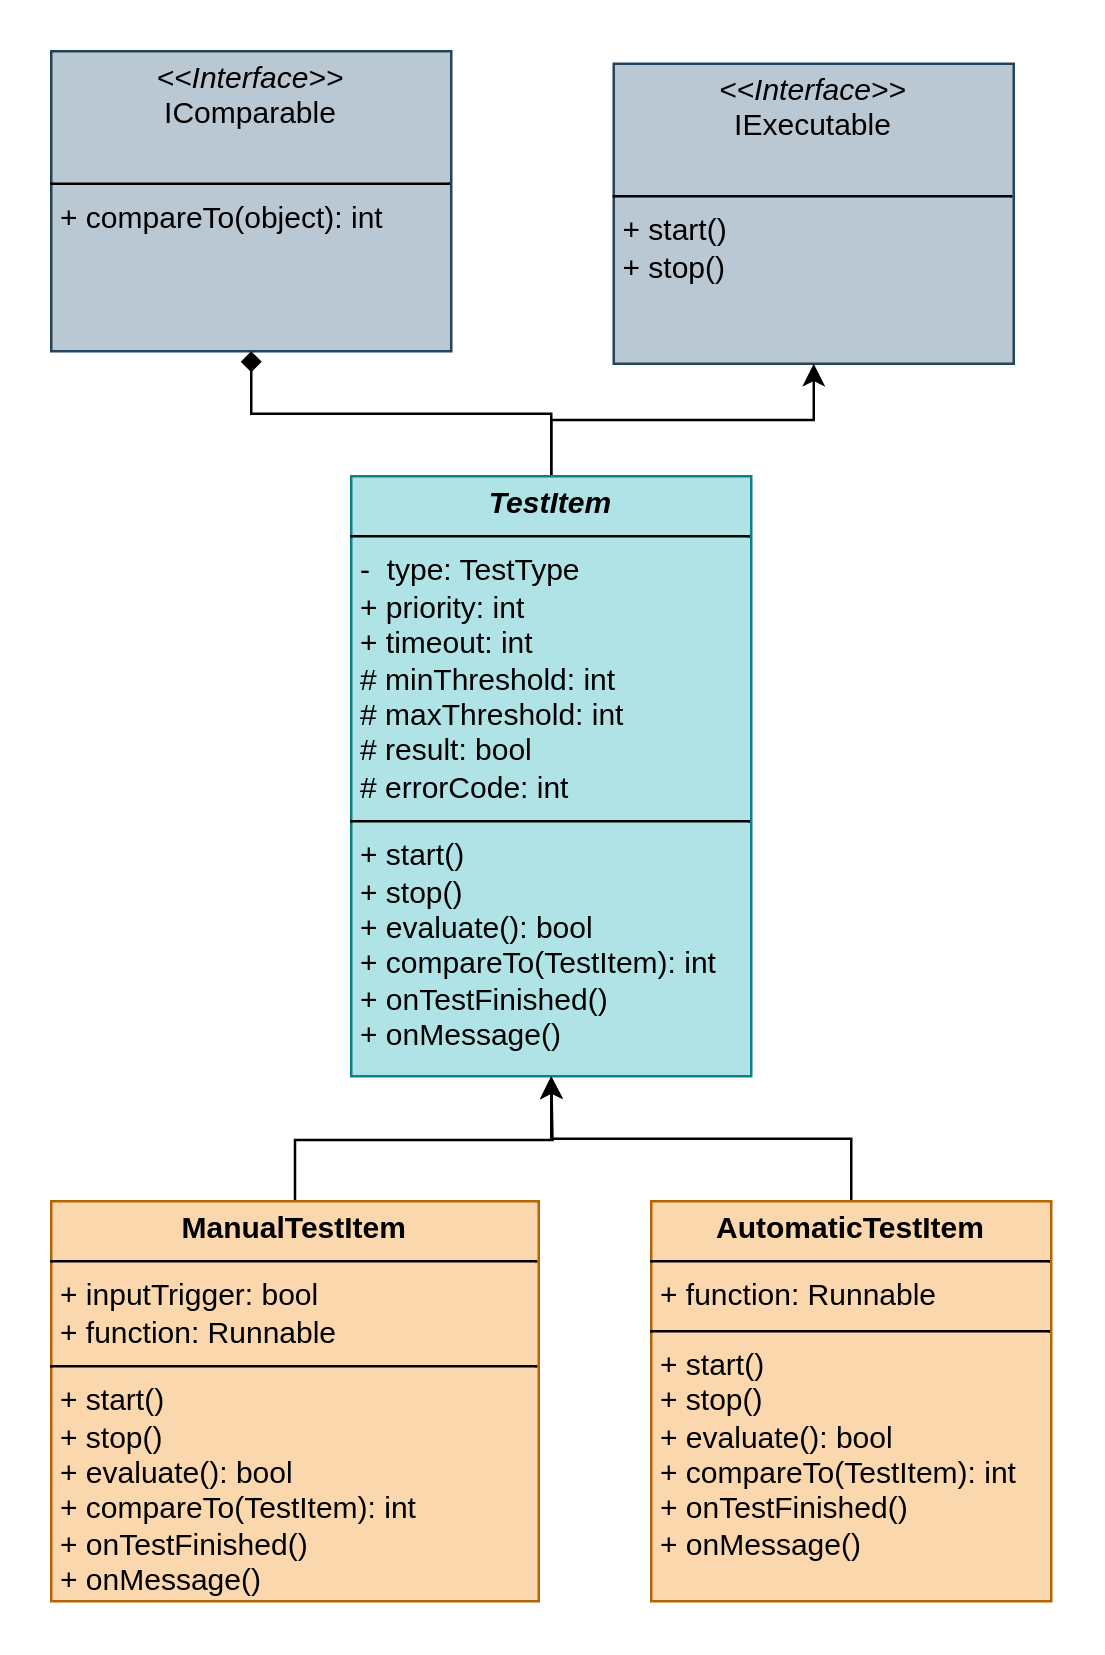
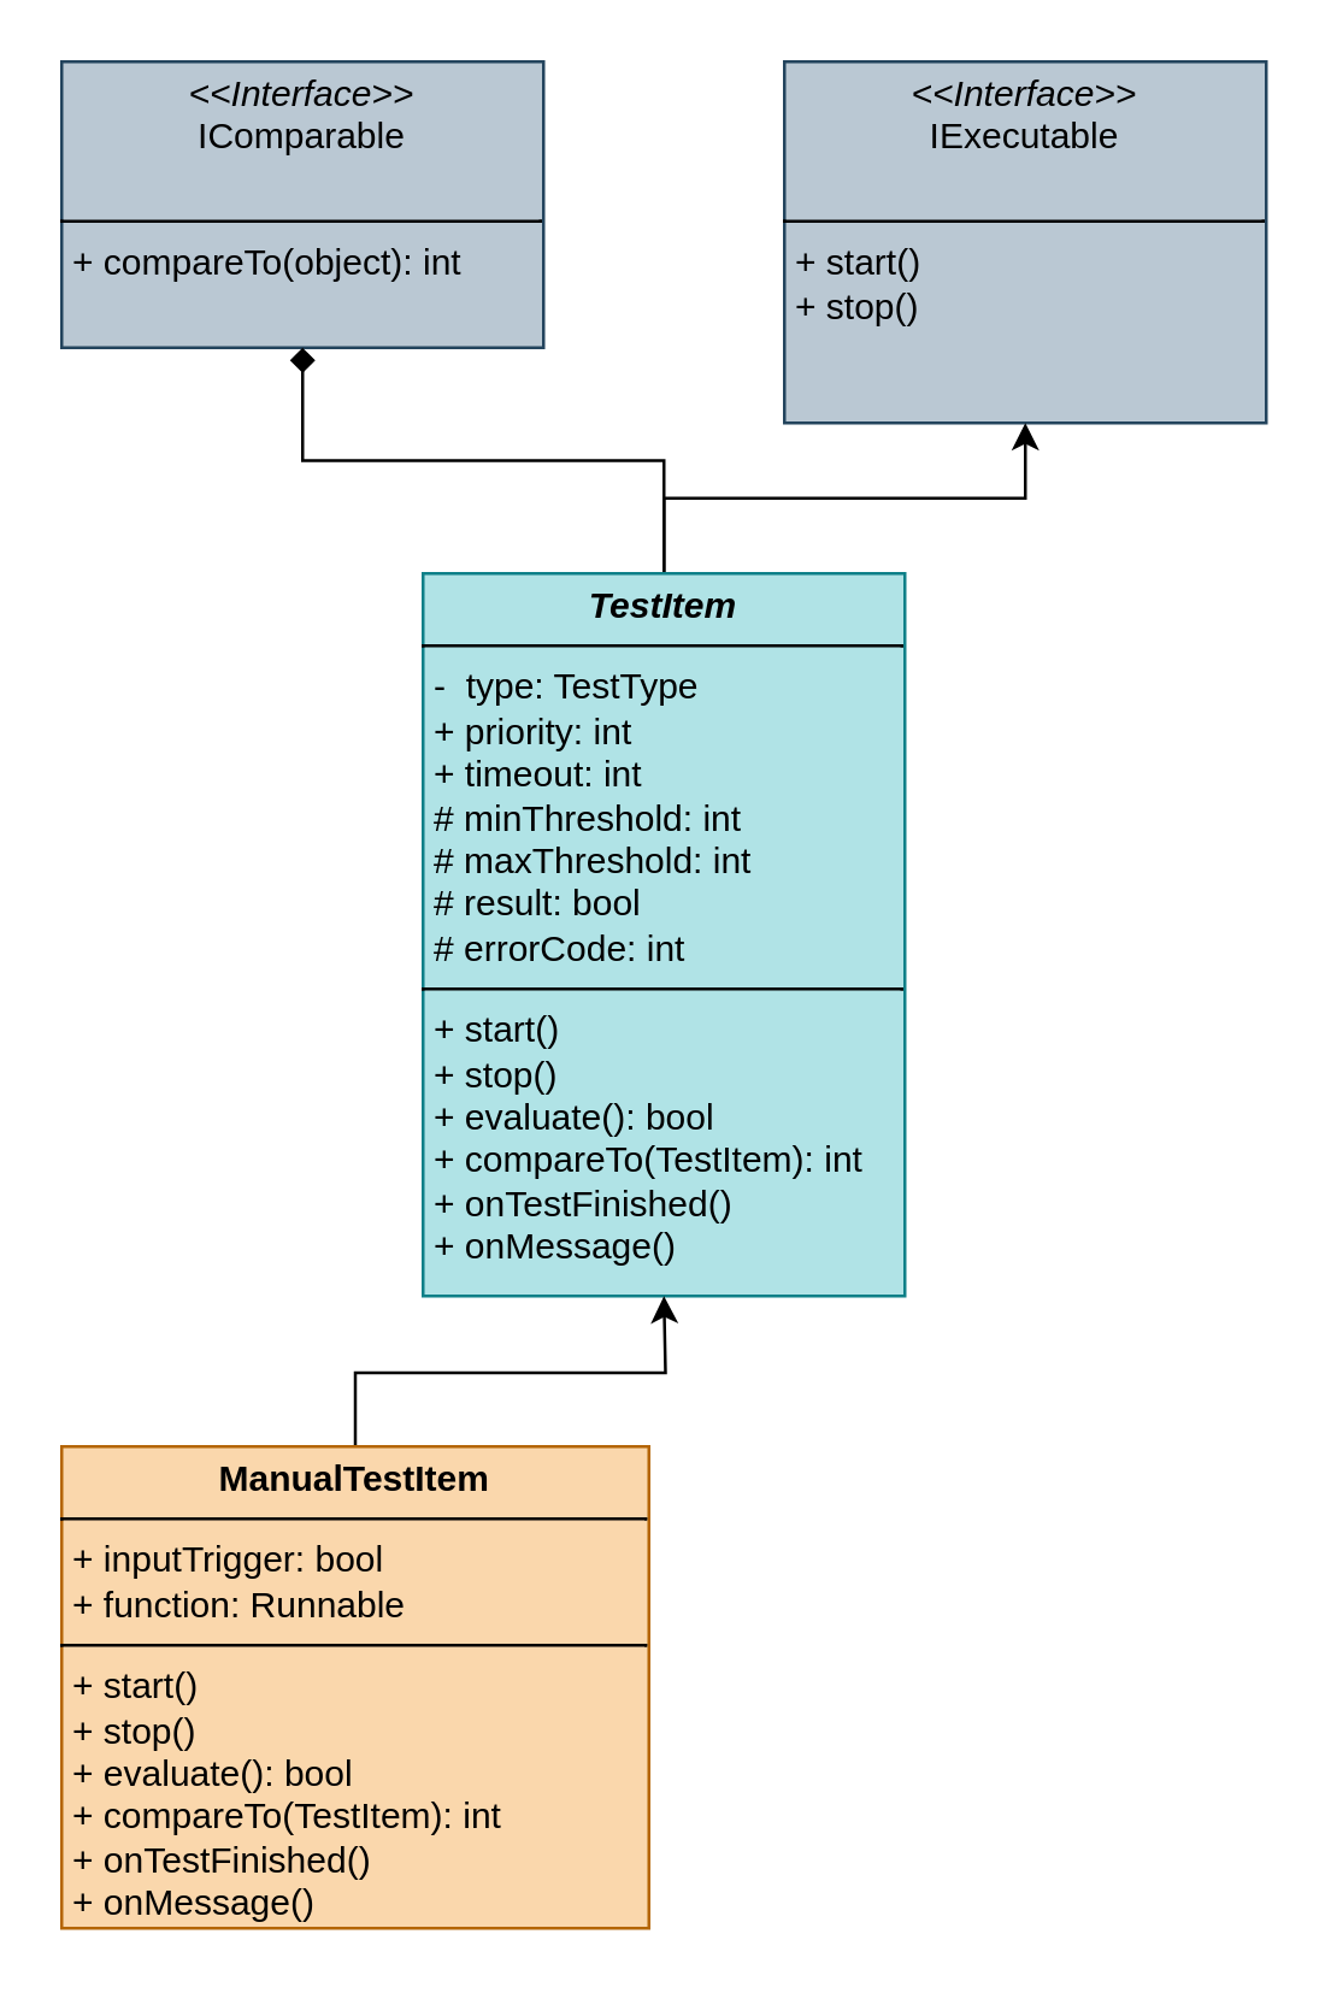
- <mxCell id="2" value="&lt;p style=&quot;margin:0px;margin-top:4px;text-align:center;&quot;&gt;&lt;i&gt;&amp;lt;&amp;lt;Interface&amp;gt;&amp;gt;&lt;/i&gt;&lt;br&gt;IComparable&lt;br&gt;&lt;/p&gt;&lt;p style=&quot;margin:0px;margin-left:4px;&quot;&gt;&lt;br&gt;&lt;/p&gt;&lt;hr size=&quot;1&quot; style=&quot;border-style:solid;&quot;&gt;&lt;p style=&quot;margin:0px;margin-left:4px;&quot;&gt;+ compareTo(object): int&lt;br&gt;&lt;/p&gt;" style="verticalAlign=top;align=left;overflow=fill;html=1;whiteSpace=wrap;fillColor=#bac8d3;strokeColor=#23445d;rounded=0;" parent="1" vertex="1"><mxGeometry x="20" y="20" width="160" height="120" as="geometry" /></mxCell>
+ <mxCell id="2" value="&lt;p style=&quot;margin:0px;margin-top:4px;text-align:center;&quot;&gt;&lt;i&gt;&amp;lt;&amp;lt;Interface&amp;gt;&amp;gt;&lt;/i&gt;&lt;br&gt;IComparable&lt;br&gt;&lt;/p&gt;&lt;p style=&quot;margin:0px;margin-left:4px;&quot;&gt;&lt;br&gt;&lt;/p&gt;&lt;hr size=&quot;1&quot; style=&quot;border-style:solid;&quot;&gt;&lt;p style=&quot;margin:0px;margin-left:4px;&quot;&gt;+ compareTo(object): int&lt;br&gt;&lt;/p&gt;" style="verticalAlign=top;align=left;overflow=fill;html=1;whiteSpace=wrap;fillColor=#bac8d3;strokeColor=#23445d;rounded=0;" parent="1" vertex="1"><mxGeometry x="20" y="20" width="160" height="95" as="geometry" /></mxCell>
- <mxCell id="3" value="&lt;p style=&quot;margin:0px;margin-top:4px;text-align:center;&quot;&gt;&lt;i&gt;&amp;lt;&amp;lt;Interface&amp;gt;&amp;gt;&lt;/i&gt;&lt;br&gt;IExecutable&lt;br&gt;&lt;/p&gt;&lt;p style=&quot;margin:0px;margin-left:4px;&quot;&gt;&lt;br&gt;&lt;/p&gt;&lt;hr size=&quot;1&quot; style=&quot;border-style:solid;&quot;&gt;&lt;p style=&quot;margin:0px;margin-left:4px;&quot;&gt;+ start()&lt;br&gt;&lt;/p&gt;&lt;p style=&quot;margin:0px;margin-left:4px;&quot;&gt;+ stop()&lt;/p&gt;" style="verticalAlign=top;align=left;overflow=fill;html=1;whiteSpace=wrap;fillColor=#bac8d3;strokeColor=#23445d;rounded=0;" parent="1" vertex="1"><mxGeometry x="245" y="25" width="160" height="120" as="geometry" /></mxCell>
+ <mxCell id="3" value="&lt;p style=&quot;margin:0px;margin-top:4px;text-align:center;&quot;&gt;&lt;i&gt;&amp;lt;&amp;lt;Interface&amp;gt;&amp;gt;&lt;/i&gt;&lt;br&gt;IExecutable&lt;br&gt;&lt;/p&gt;&lt;p style=&quot;margin:0px;margin-left:4px;&quot;&gt;&lt;br&gt;&lt;/p&gt;&lt;hr size=&quot;1&quot; style=&quot;border-style:solid;&quot;&gt;&lt;p style=&quot;margin:0px;margin-left:4px;&quot;&gt;+ start()&lt;br&gt;&lt;/p&gt;&lt;p style=&quot;margin:0px;margin-left:4px;&quot;&gt;+ stop()&lt;/p&gt;" style="verticalAlign=top;align=left;overflow=fill;html=1;whiteSpace=wrap;fillColor=#bac8d3;strokeColor=#23445d;rounded=0;" parent="1" vertex="1"><mxGeometry x="260" y="20" width="160" height="120" as="geometry" /></mxCell>
- <mxCell id="9" style="edgeStyle=orthogonalEdgeStyle;rounded=0;orthogonalLoop=1;jettySize=auto;html=1;exitX=0.5;exitY=0;exitDx=0;exitDy=0;entryX=0.5;entryY=1;entryDx=0;entryDy=0;" parent="1" source="10" target="6" edge="1"><mxGeometry relative="1" as="geometry" /></mxCell>
- <mxCell id="10" value="&lt;p style=&quot;margin:0px;margin-top:4px;text-align:center;&quot;&gt;&lt;b&gt;AutomaticTestItem&lt;/b&gt;&lt;/p&gt;&lt;hr size=&quot;1&quot; style=&quot;border-style:solid;&quot;&gt;&lt;p style=&quot;margin:0px;margin-left:4px;&quot;&gt;+ function: Runnable&lt;/p&gt;&lt;hr size=&quot;1&quot; style=&quot;border-style:solid;&quot;&gt;&lt;p style=&quot;margin:0px;margin-left:4px;&quot;&gt;+ start()&lt;/p&gt;&lt;p style=&quot;margin:0px;margin-left:4px;&quot;&gt;+ stop()&lt;/p&gt;&lt;p style=&quot;margin:0px;margin-left:4px;&quot;&gt;+ evaluate(): bool&lt;/p&gt;&lt;p style=&quot;margin:0px;margin-left:4px;&quot;&gt;+ compareTo(TestItem): int&lt;/p&gt;&lt;p style=&quot;margin:0px;margin-left:4px;&quot;&gt;+ onTestFinished()&lt;/p&gt;&lt;p style=&quot;margin:0px;margin-left:4px;&quot;&gt;+ onMessage()&lt;/p&gt;" style="verticalAlign=top;align=left;overflow=fill;html=1;whiteSpace=wrap;fillColor=#fad7ac;strokeColor=#b46504;rounded=0;" parent="1" vertex="1"><mxGeometry x="260" y="480" width="160" height="160" as="geometry" /></mxCell>
